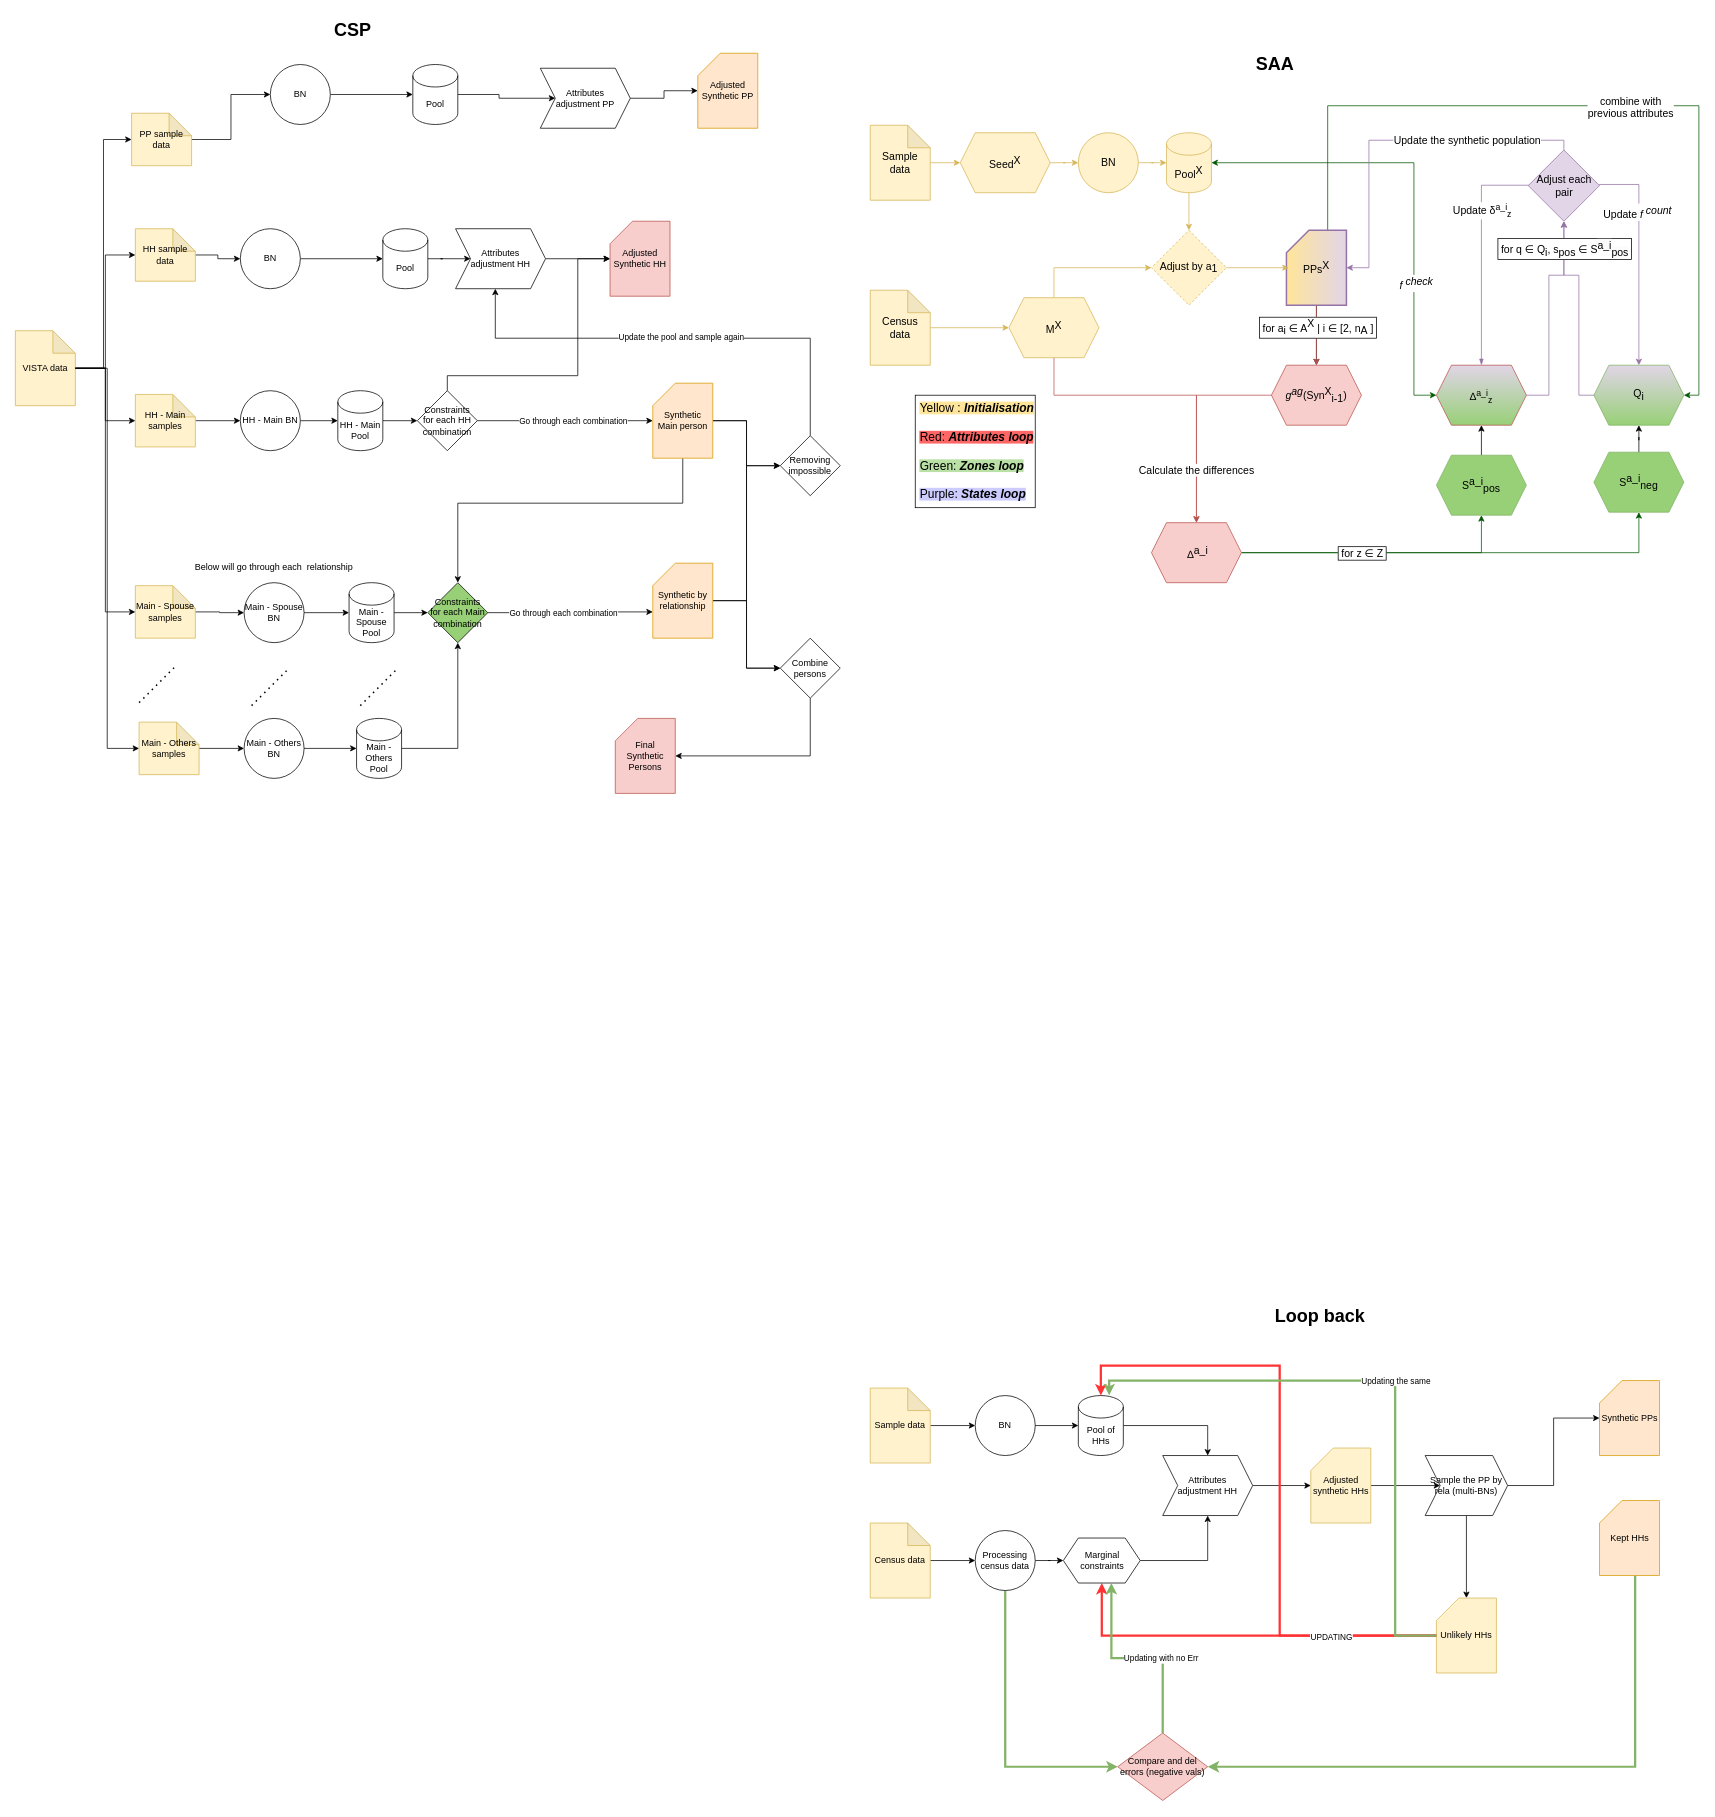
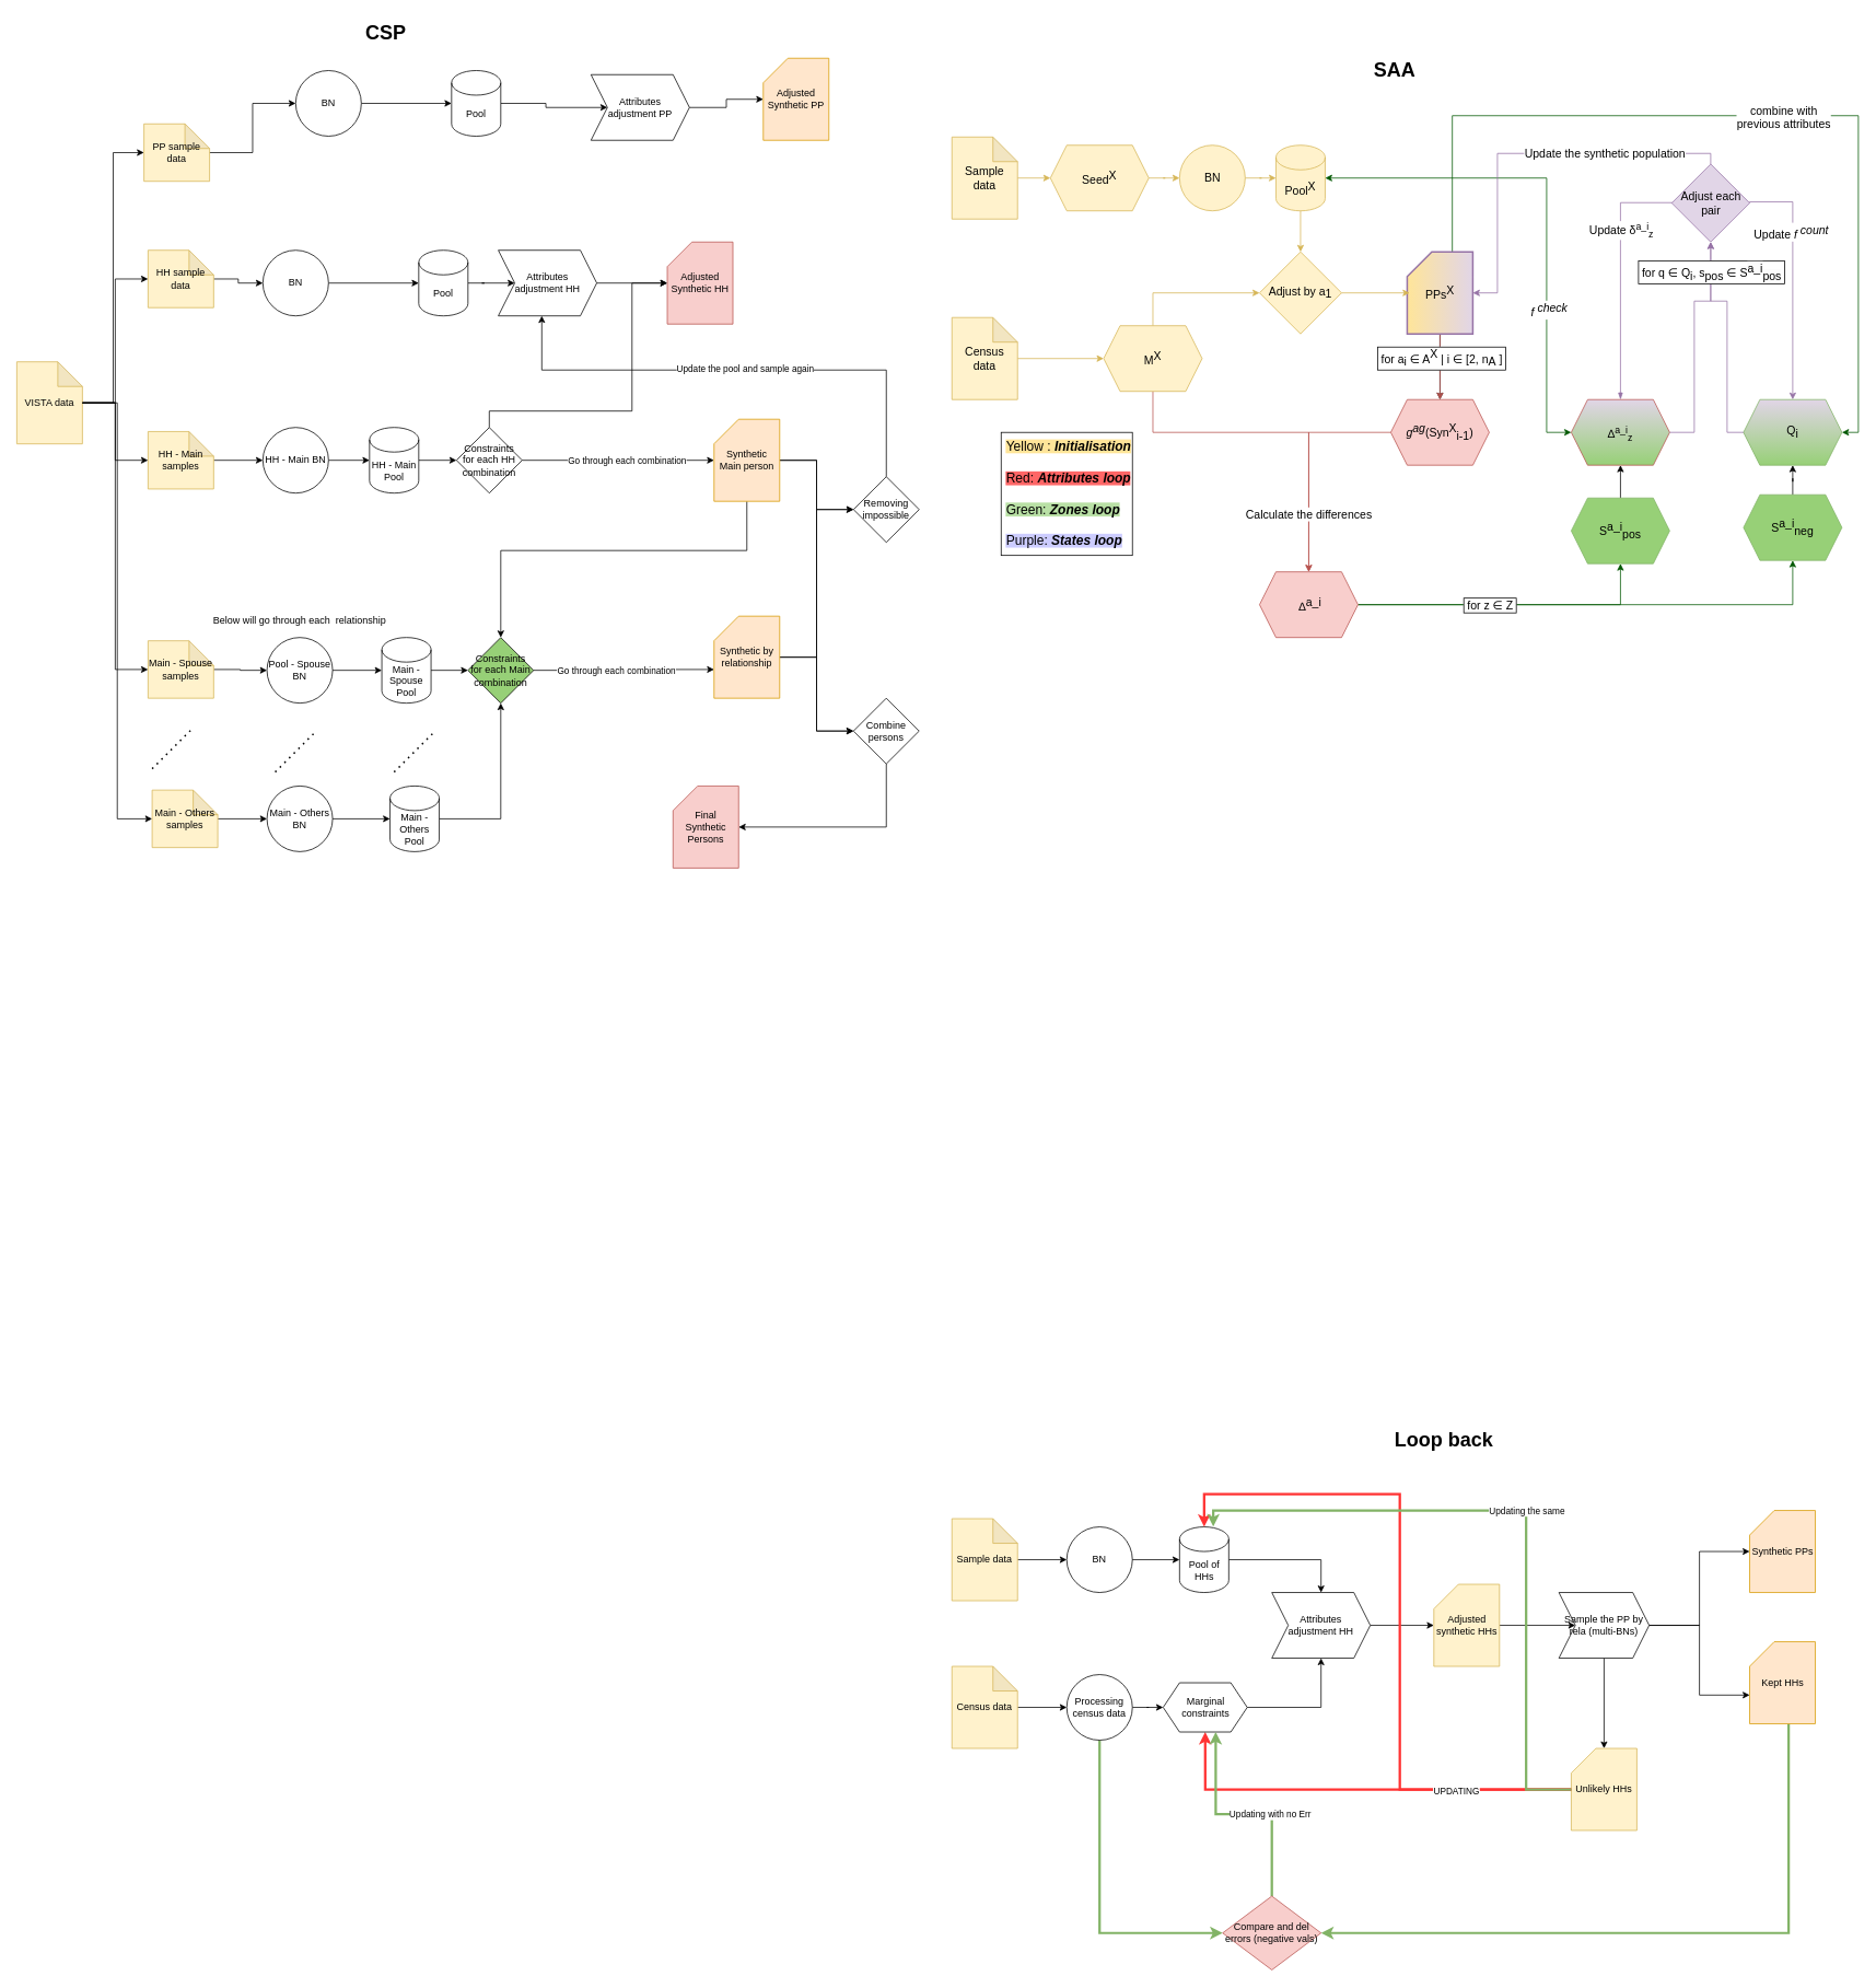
- <mxCell id="23" value="Adjust by a&lt;sub style=&quot;font-size: 14px;&quot;&gt;1&lt;/sub&gt;" style="rhombus;whiteSpace=wrap;html=1;fillColor=#fff2cc;strokeColor=#d6b656;fontSize=14;dashed=1;" parent="1" vertex="1"><mxGeometry x="1535" y="306" width="100" height="100" as="geometry" /></mxCell>
+ <mxCell id="23" value="Adjust by a&lt;sub style=&quot;font-size: 14px;&quot;&gt;1&lt;/sub&gt;" style="rhombus;whiteSpace=wrap;html=1;fillColor=#fff2cc;strokeColor=#d6b656;fontSize=14;" parent="1" vertex="1"><mxGeometry x="1535" y="306" width="100" height="100" as="geometry" /></mxCell>
- <mxCell id="64" value="Main - Spouse BN" style="ellipse;whiteSpace=wrap;html=1;aspect=fixed;" parent="1" vertex="1"><mxGeometry x="325" y="776" width="80" height="80" as="geometry" /></mxCell>
+ <mxCell id="64" value="Pool - Spouse BN" style="ellipse;whiteSpace=wrap;html=1;aspect=fixed;" parent="1" vertex="1"><mxGeometry x="325" y="776" width="80" height="80" as="geometry" /></mxCell>
+ <mxCell id="126" style="edgeStyle=orthogonalEdgeStyle;rounded=0;orthogonalLoop=1;jettySize=auto;html=1;entryX=0;entryY=0;entryDx=0;entryDy=65;entryPerimeter=0;" parent="1" source="107" target="125" edge="1"><mxGeometry relative="1" as="geometry" /></mxCell>
